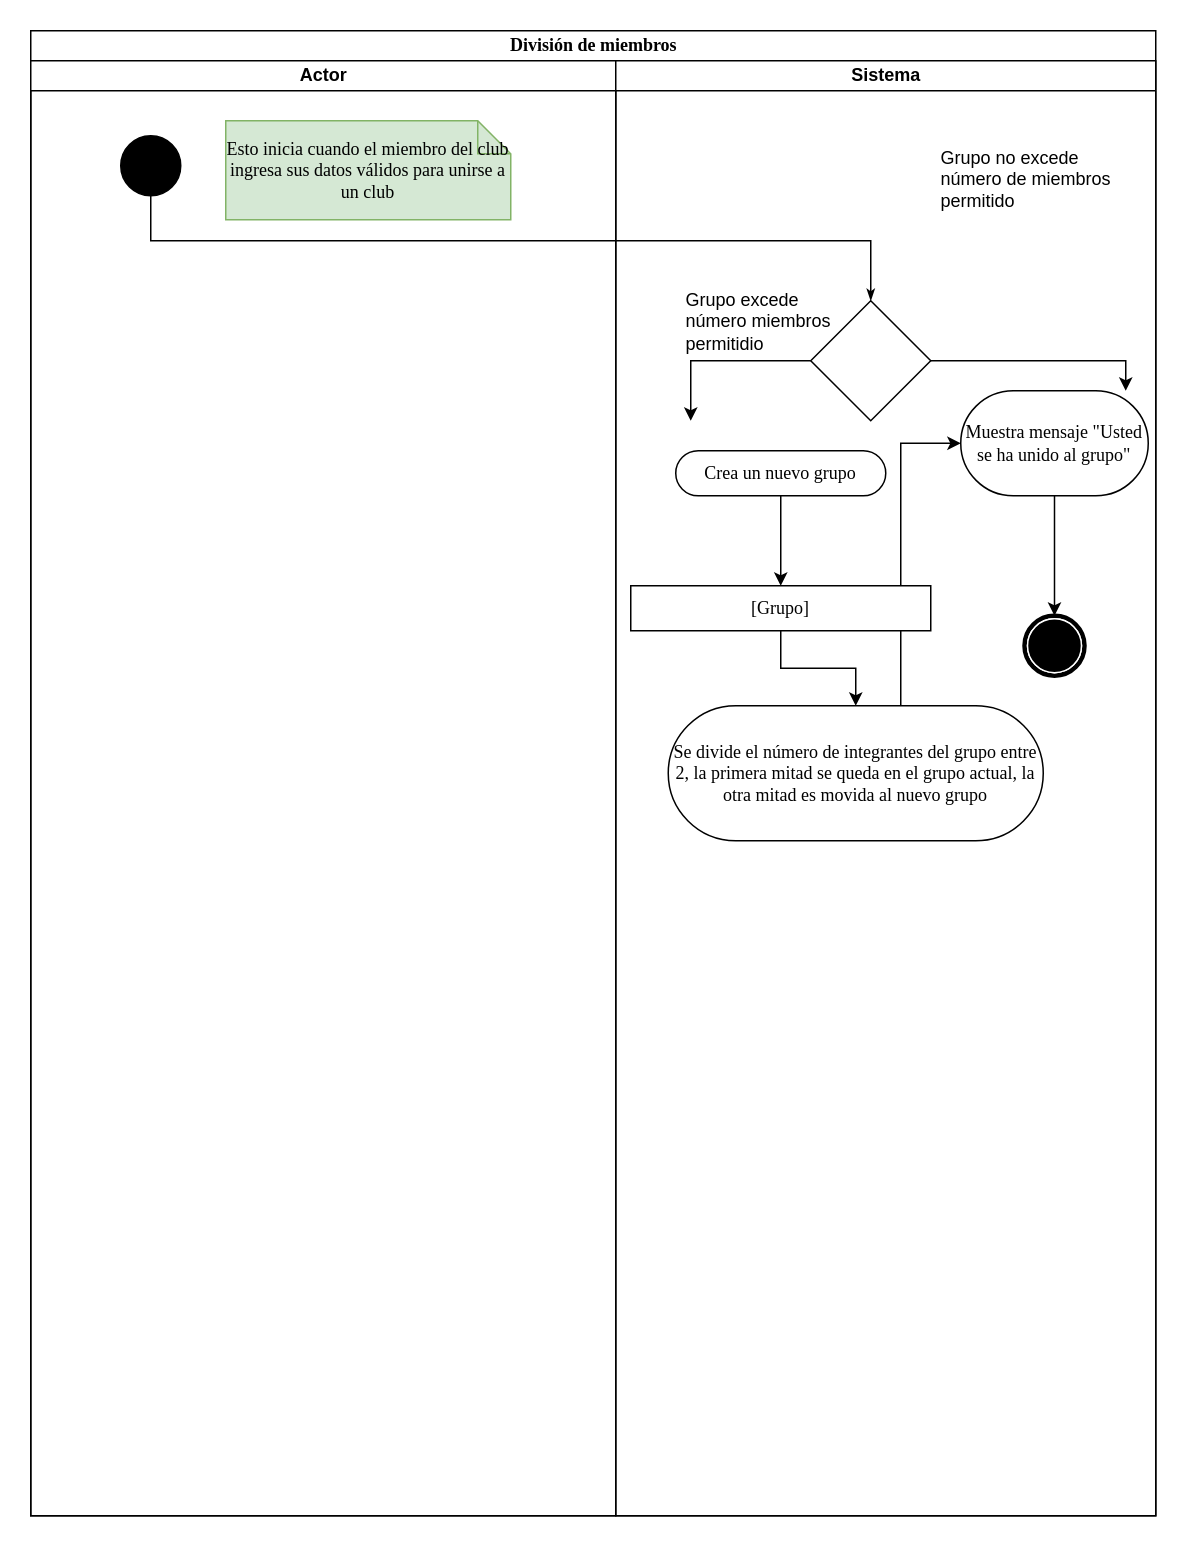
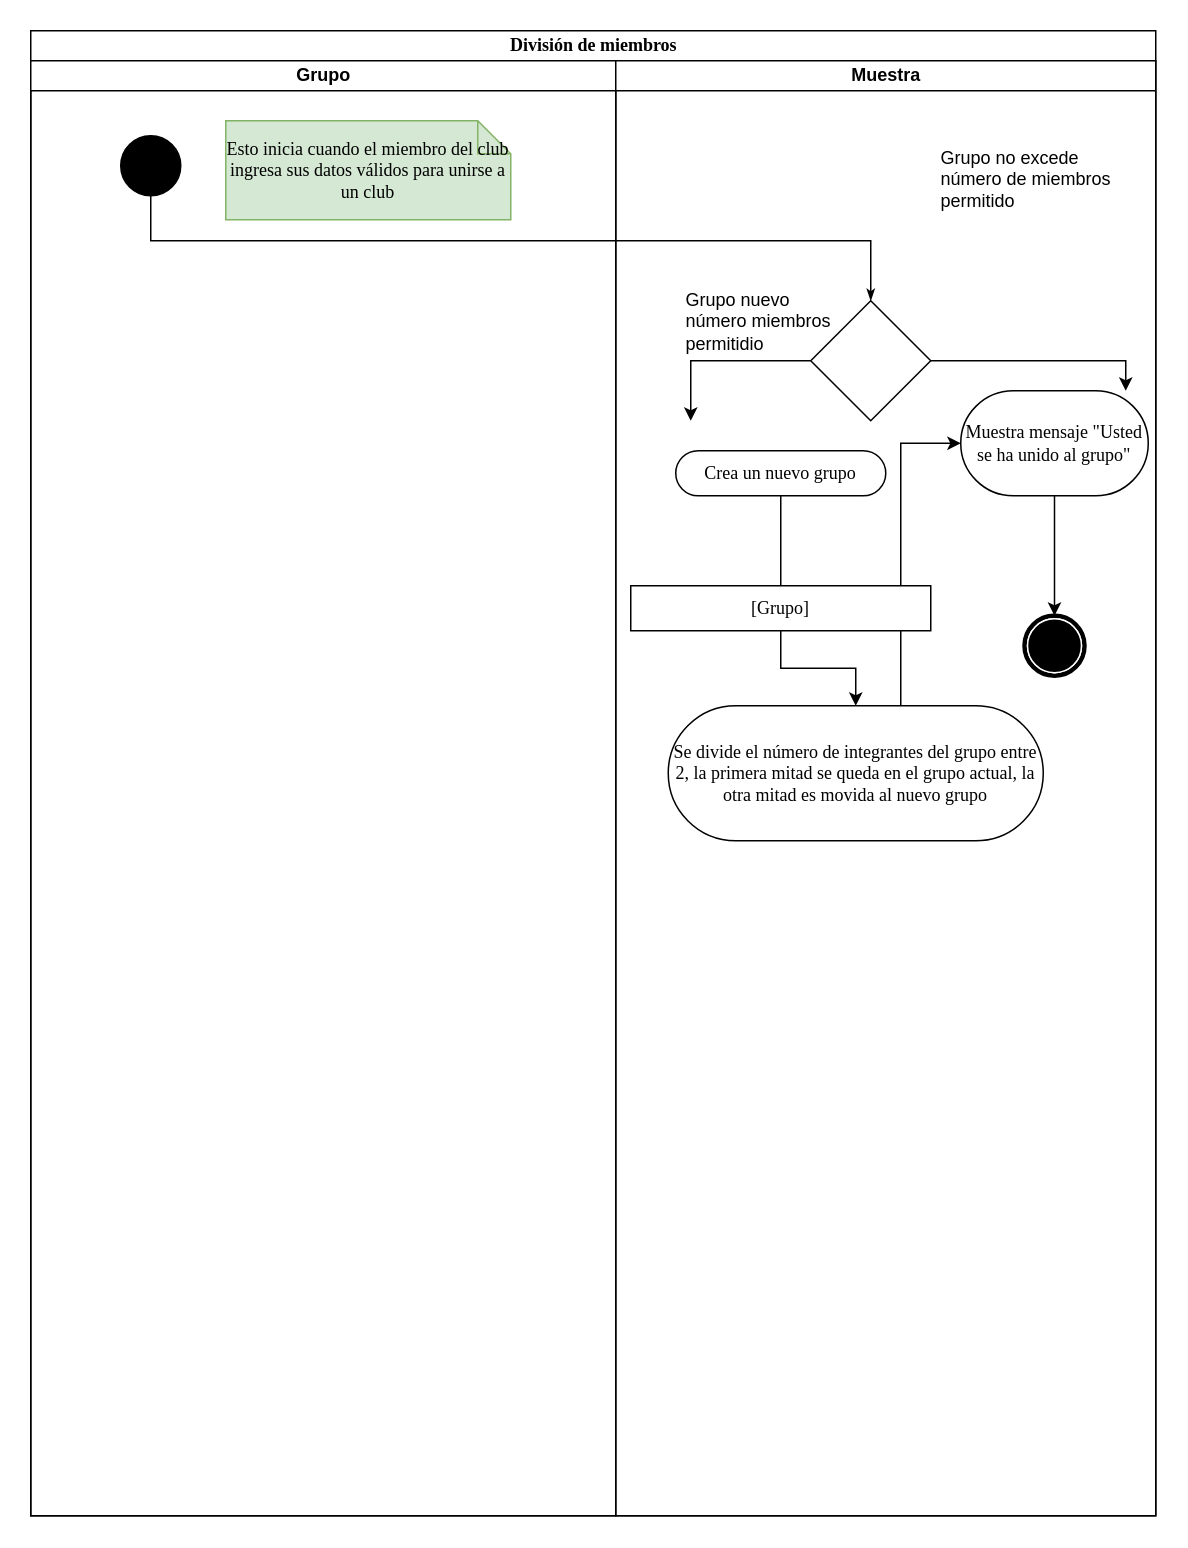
- <mxCell id="3" value="Actor" style="swimlane;html=1;startSize=20;" parent="2" vertex="1"><mxGeometry y="20" width="390" height="970" as="geometry" /></mxCell>
+ <mxCell id="3" value="Grupo" style="swimlane;html=1;startSize=20;" parent="2" vertex="1"><mxGeometry y="20" width="390" height="970" as="geometry" /></mxCell>
- <mxCell id="7" value="Sistema" style="swimlane;html=1;startSize=20;" parent="2" vertex="1"><mxGeometry x="390" y="20" width="360" height="970" as="geometry" /></mxCell>
+ <mxCell id="7" value="Muestra" style="swimlane;html=1;startSize=20;" parent="2" vertex="1"><mxGeometry x="390" y="20" width="360" height="970" as="geometry" /></mxCell>
- <mxCell id="11" value="&lt;div&gt;Grupo excede&lt;/div&gt;&lt;div&gt;número miembros&lt;/div&gt;&lt;div&gt;permitidio&lt;br&gt;&lt;/div&gt;" style="text;html=1;resizable=0;points=[];autosize=1;align=left;verticalAlign=top;spacingTop=-4;" vertex="1" parent="7"><mxGeometry x="45" y="150" width="110" height="40" as="geometry" /></mxCell>
+ <mxCell id="11" value="&lt;div&gt;Grupo nuevo&lt;/div&gt;&lt;div&gt;número miembros&lt;/div&gt;&lt;div&gt;permitidio&lt;br&gt;&lt;/div&gt;" style="text;html=1;resizable=0;points=[];autosize=1;align=left;verticalAlign=top;spacingTop=-4;" vertex="1" parent="7"><mxGeometry x="45" y="150" width="110" height="40" as="geometry" /></mxCell>
- <mxCell id="15" value="" style="edgeStyle=orthogonalEdgeStyle;rounded=0;orthogonalLoop=1;jettySize=auto;html=1;" edge="1" parent="7" source="16" target="18"><mxGeometry relative="1" as="geometry" /></mxCell>
+ <mxCell id="15" value="" style="edgeStyle=orthogonalEdgeStyle;rounded=0;orthogonalLoop=1;jettySize=auto;html=1;endArrow=none;" edge="1" parent="7" source="16" target="18"><mxGeometry relative="1" as="geometry" /></mxCell>
